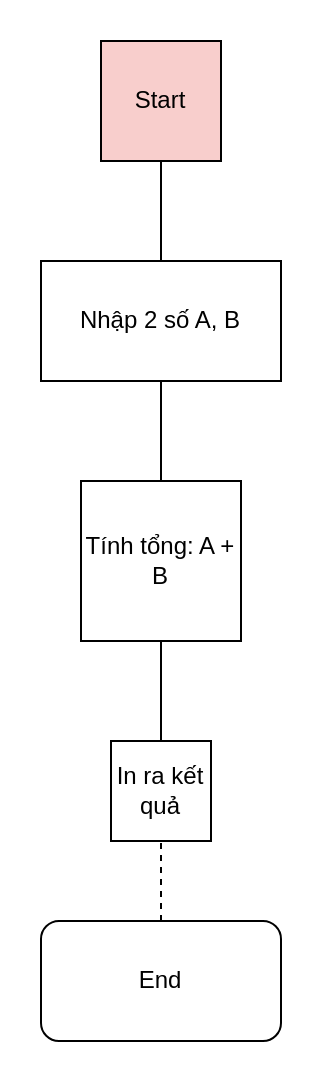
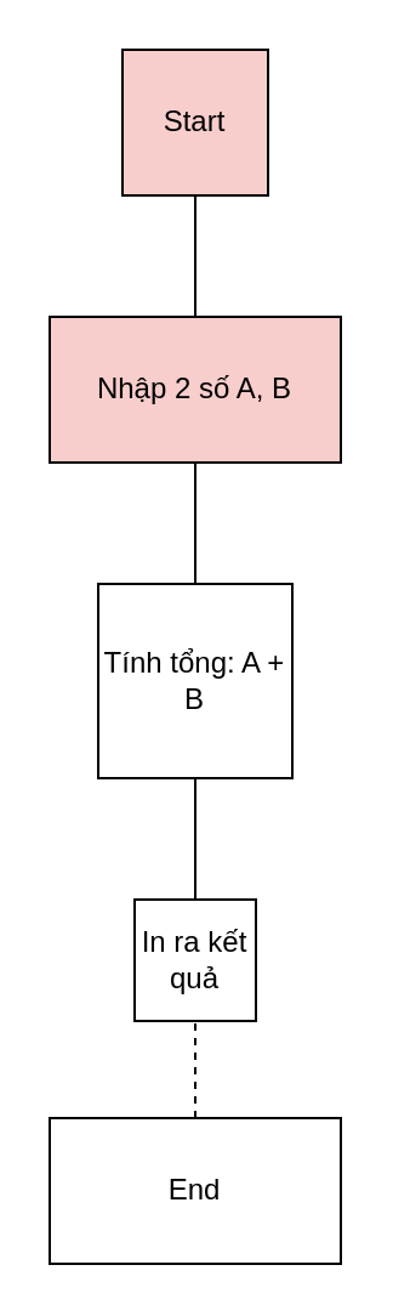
- <mxCell id="4" value="Nhập 2 số A, B" style="rounded=0;whiteSpace=wrap;html=1;" vertex="1" parent="1"><mxGeometry x="20" y="130" width="120" height="60" as="geometry" /></mxCell>
+ <mxCell id="4" value="Nhập 2 số A, B" style="rounded=0;whiteSpace=wrap;html=1;fillColor=#f8cecc;" vertex="1" parent="1"><mxGeometry x="20" y="130" width="120" height="60" as="geometry" /></mxCell>
- <mxCell id="5" value="End" style="whiteSpace=wrap;html=1;rounded=1;" vertex="1" parent="1"><mxGeometry x="20" y="460" width="120" height="60" as="geometry" /></mxCell>
+ <mxCell id="5" value="End" style="rounded=0;whiteSpace=wrap;html=1;" vertex="1" parent="1"><mxGeometry x="20" y="460" width="120" height="60" as="geometry" /></mxCell>
